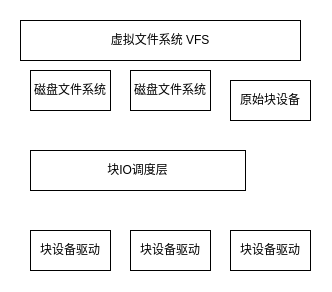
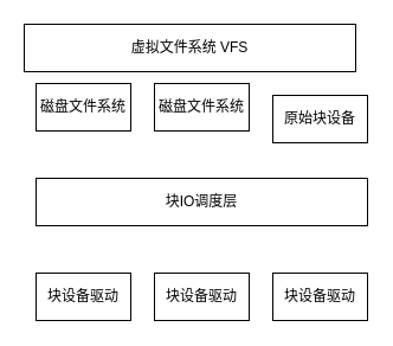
- <mxCell id="6" value="块IO调度层" style="rounded=0;whiteSpace=wrap;html=1;" vertex="1" parent="1"><mxGeometry x="30" y="150" width="215" height="40" as="geometry" /></mxCell>
+ <mxCell id="6" value="块IO调度层" style="rounded=0;whiteSpace=wrap;html=1;" vertex="1" parent="1"><mxGeometry x="30" y="150" width="280" height="40" as="geometry" /></mxCell>
